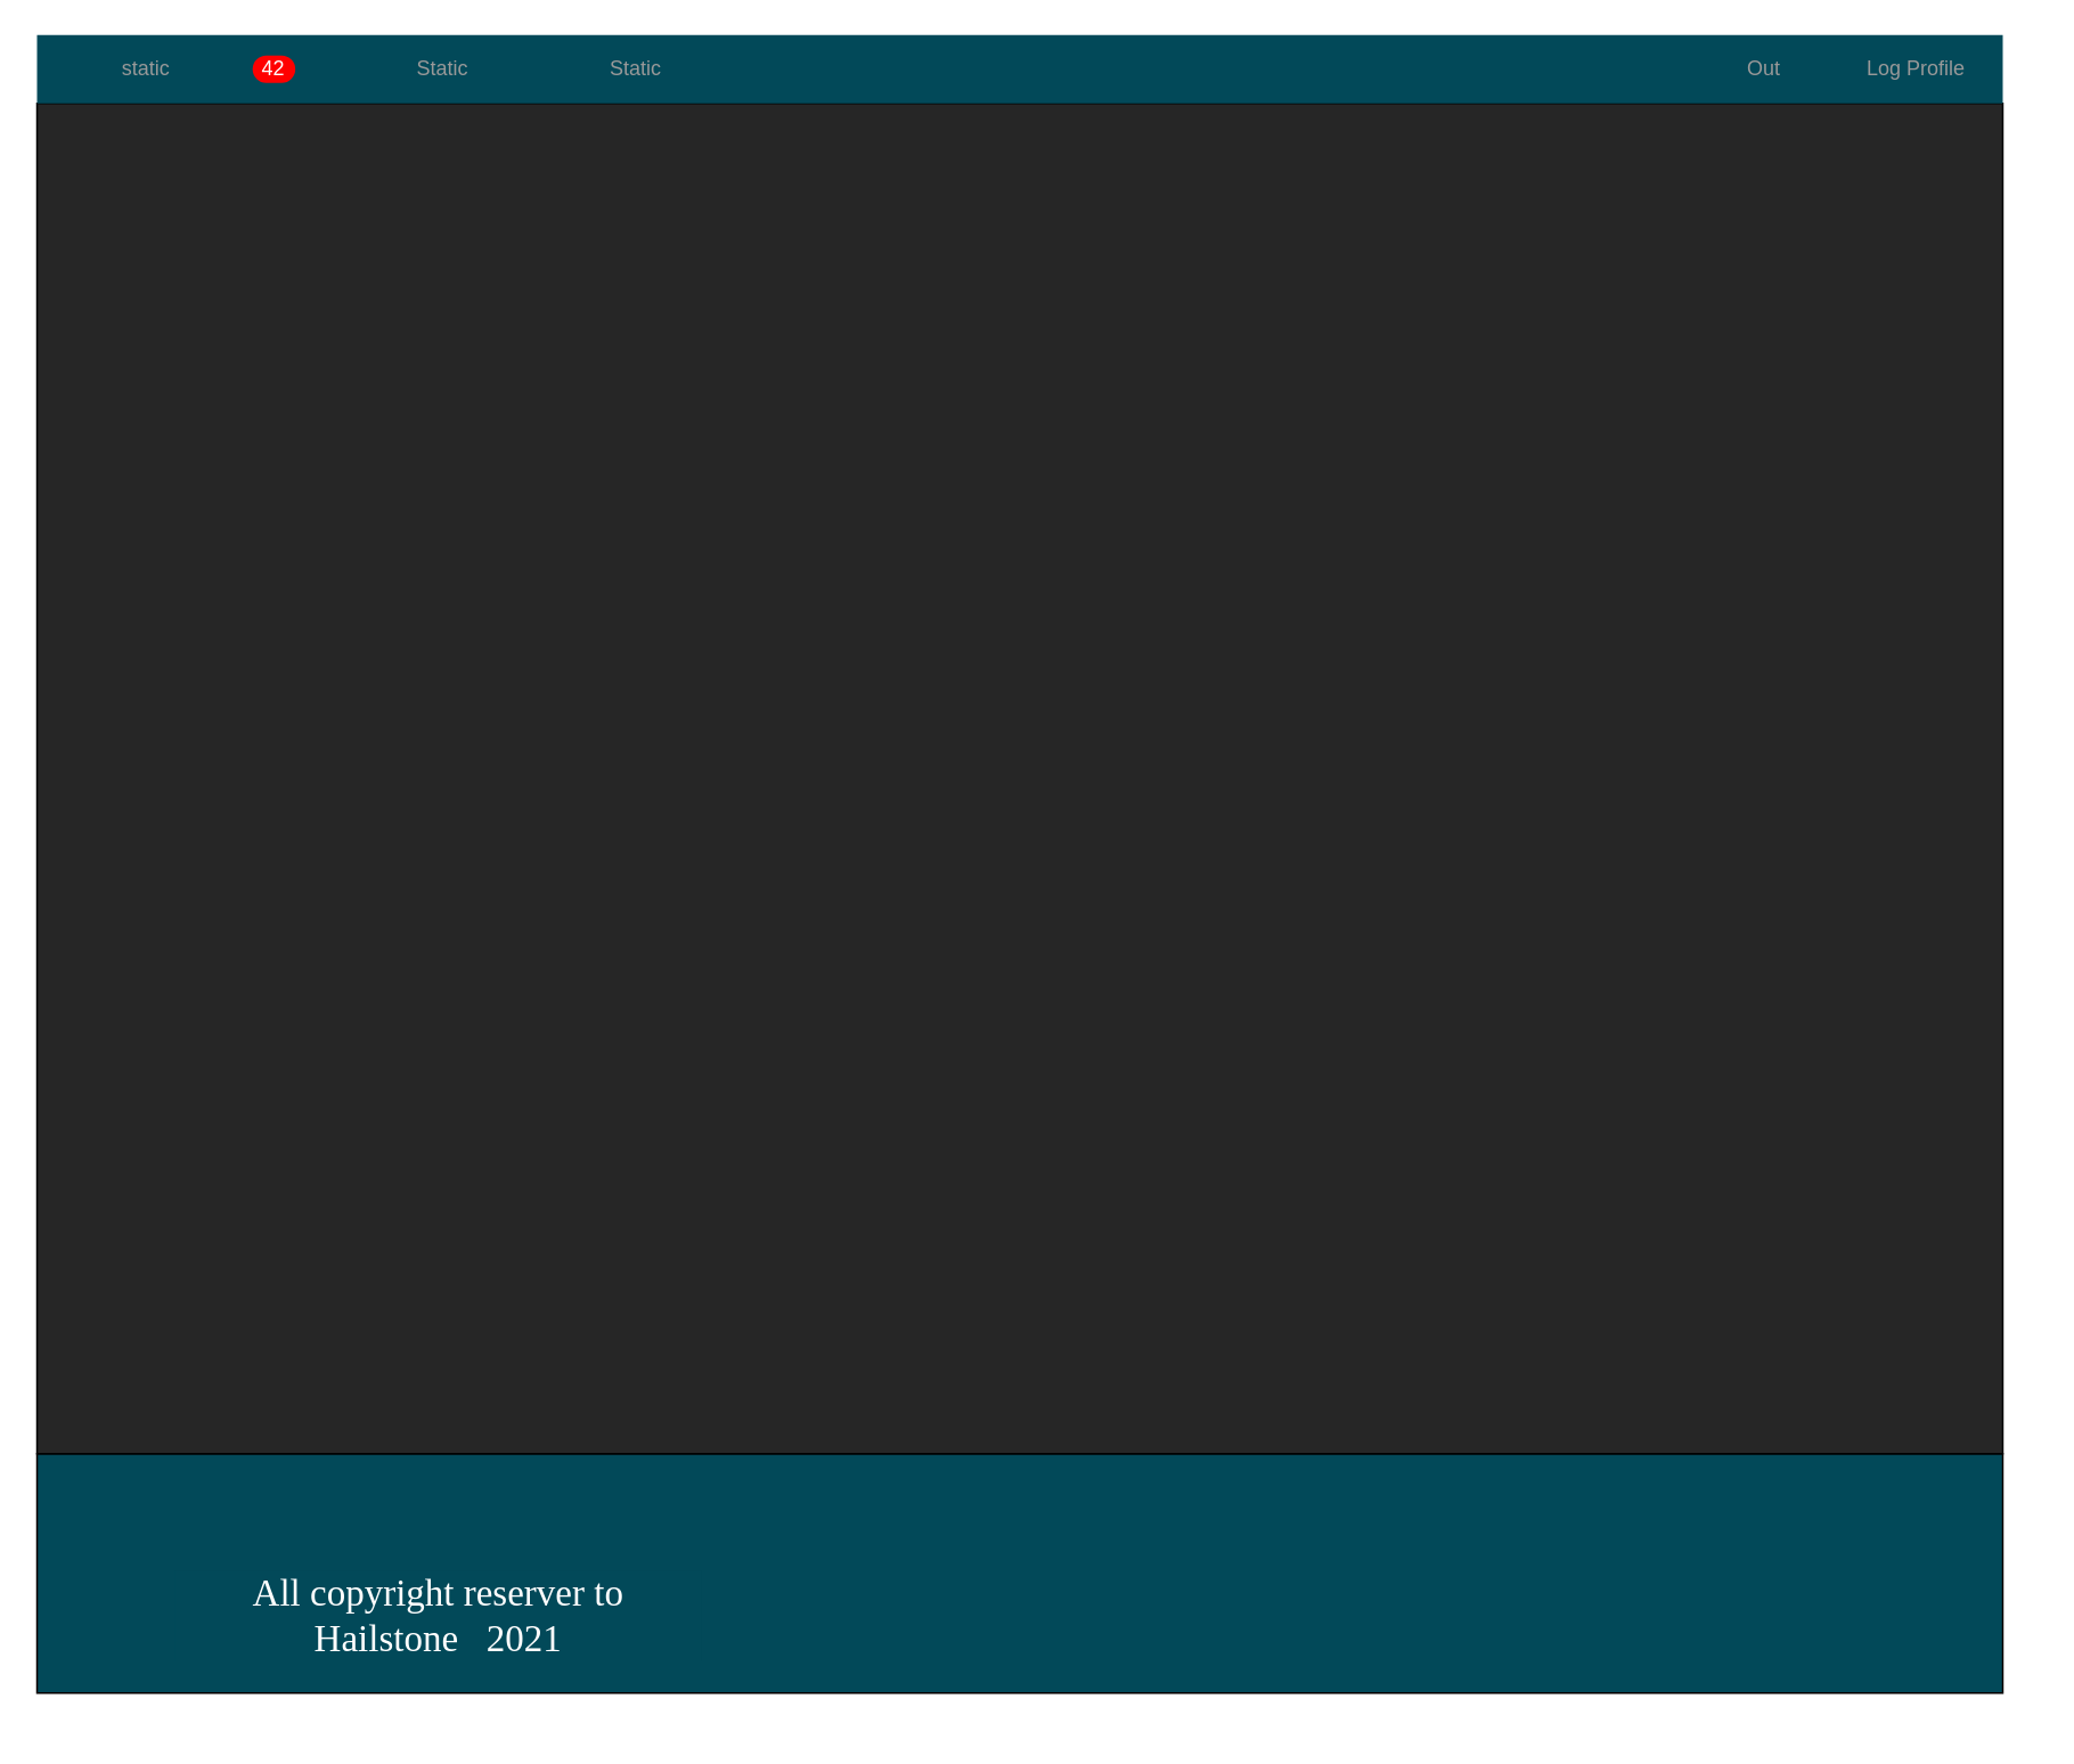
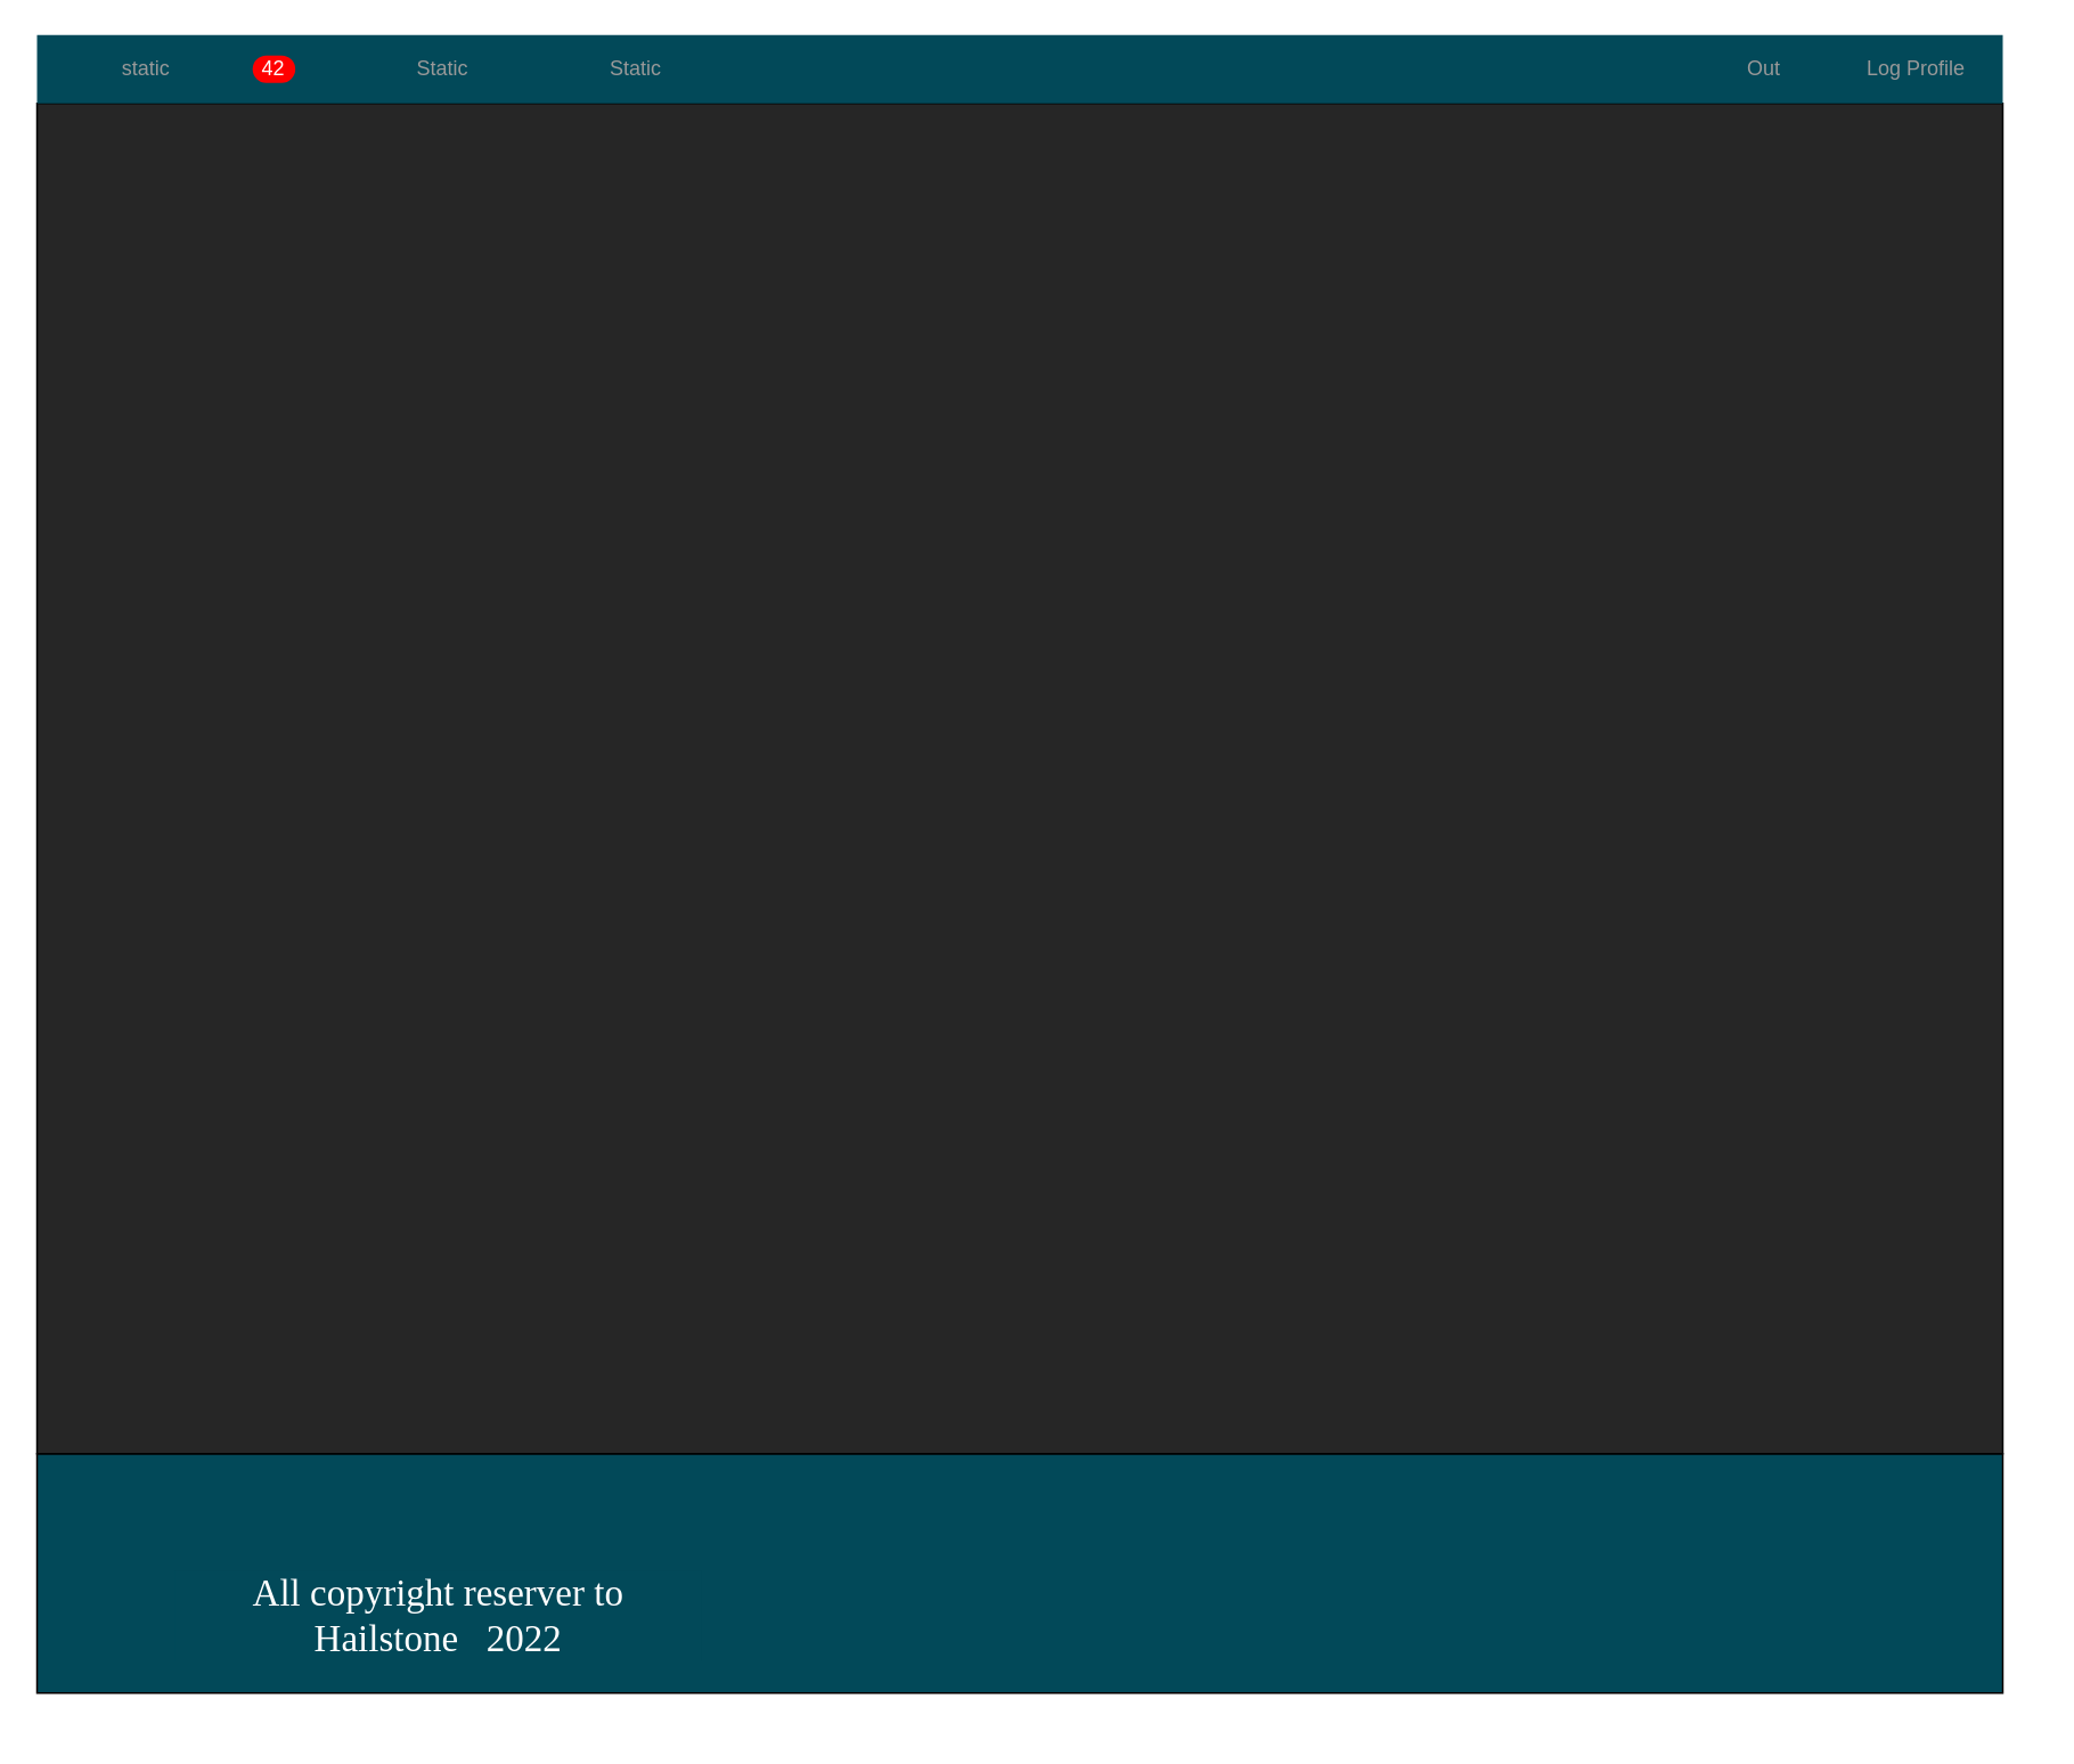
- <mxCell id="3" value="All copyright reserver to Hailstone&amp;nbsp; &amp;nbsp;2021" style="text;html=1;strokeColor=none;fillColor=none;align=center;verticalAlign=middle;whiteSpace=wrap;rounded=0;shadow=0;glass=0;labelBackgroundColor=#024959;sketch=0;fontFamily=Verdana;fontSize=22;fontColor=#FFFFFF;" parent="1" vertex="1"><mxGeometry x="101" y="920" width="310" height="50" as="geometry" /></mxCell>
+ <mxCell id="3" value="All copyright reserver to Hailstone&amp;nbsp; &amp;nbsp;2022" style="text;html=1;strokeColor=none;fillColor=none;align=center;verticalAlign=middle;whiteSpace=wrap;rounded=0;shadow=0;glass=0;labelBackgroundColor=#024959;sketch=0;fontFamily=Verdana;fontSize=22;fontColor=#FFFFFF;" parent="1" vertex="1"><mxGeometry x="101" y="920" width="310" height="50" as="geometry" /></mxCell>
